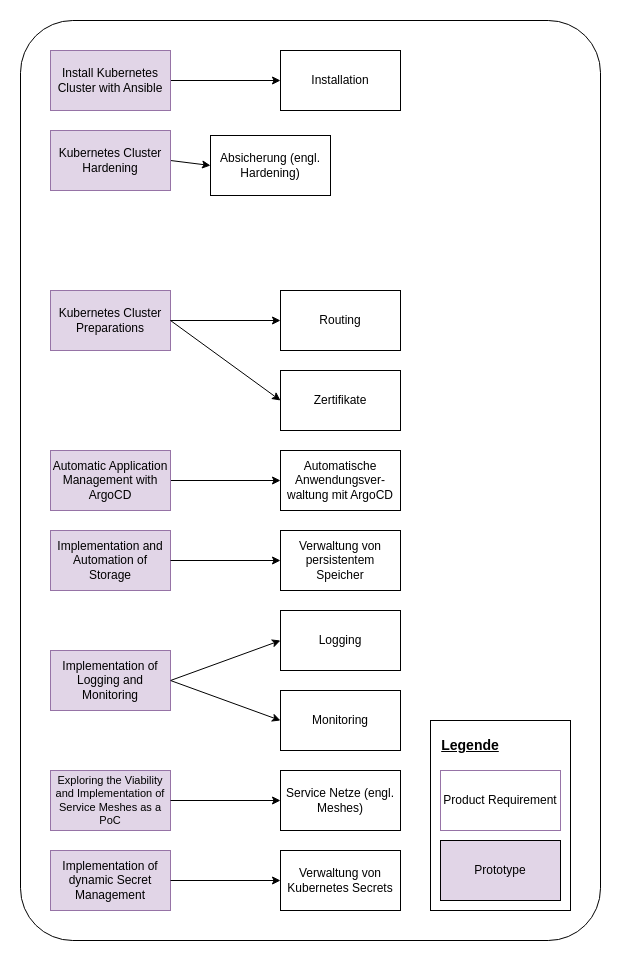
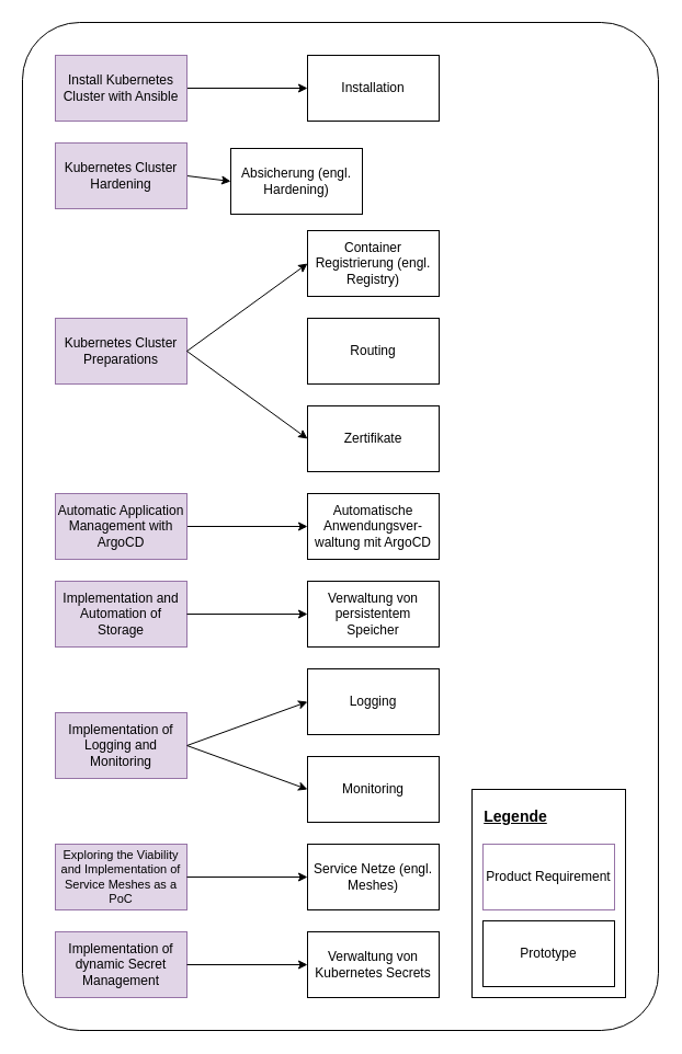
+ <mxCell id="21" value="Container Registrierung (engl. Registry)" style="rounded=0;whiteSpace=wrap;html=1;" parent="1" vertex="1"><mxGeometry x="280" y="210" width="120" height="60" as="geometry" /></mxCell>
+ <mxCell id="30" style="rounded=0;orthogonalLoop=1;jettySize=auto;html=1;exitX=1;exitY=0.5;exitDx=0;exitDy=0;entryX=0;entryY=0.5;entryDx=0;entryDy=0;" parent="1" source="7" target="21" edge="1"><mxGeometry relative="1" as="geometry"><mxPoint x="170" y="280" as="sourcePoint" /><mxPoint x="290" y="170" as="targetPoint" /></mxGeometry></mxCell>
- <mxCell id="31" style="rounded=0;orthogonalLoop=1;jettySize=auto;html=1;exitX=1;exitY=0.5;exitDx=0;exitDy=0;entryX=0;entryY=0.5;entryDx=0;entryDy=0;" parent="1" source="7" target="22" edge="1"><mxGeometry relative="1" as="geometry"><mxPoint x="170" y="360" as="sourcePoint" /><mxPoint x="290" y="250" as="targetPoint" /></mxGeometry></mxCell>
- <mxCell id="11" value="Prototype" style="rounded=0;whiteSpace=wrap;html=1;fillColor=#e1d5e7;" parent="1" vertex="1"><mxGeometry x="440" y="840" width="120" height="60" as="geometry" /></mxCell>
+ <mxCell id="11" value="Prototype" style="rounded=0;whiteSpace=wrap;html=1;" parent="1" vertex="1"><mxGeometry x="440" y="840" width="120" height="60" as="geometry" /></mxCell>
